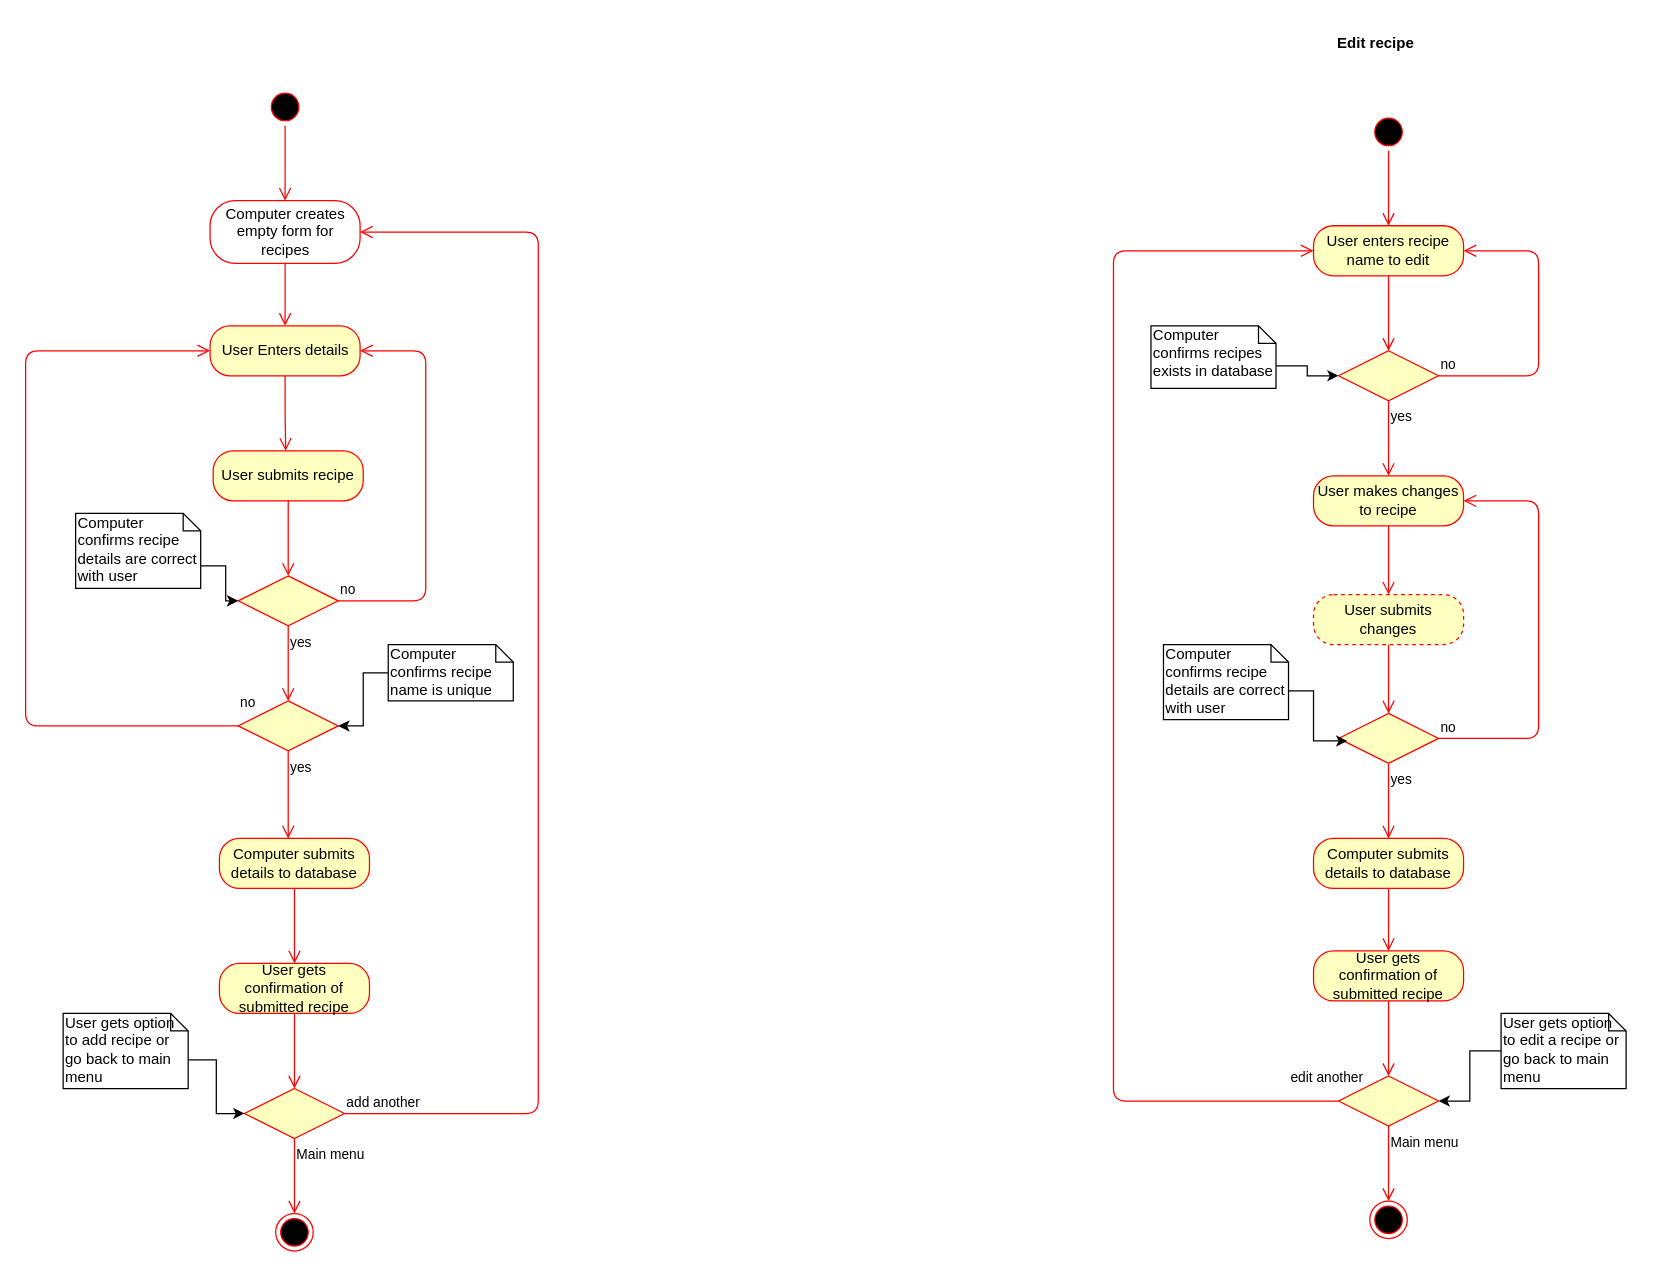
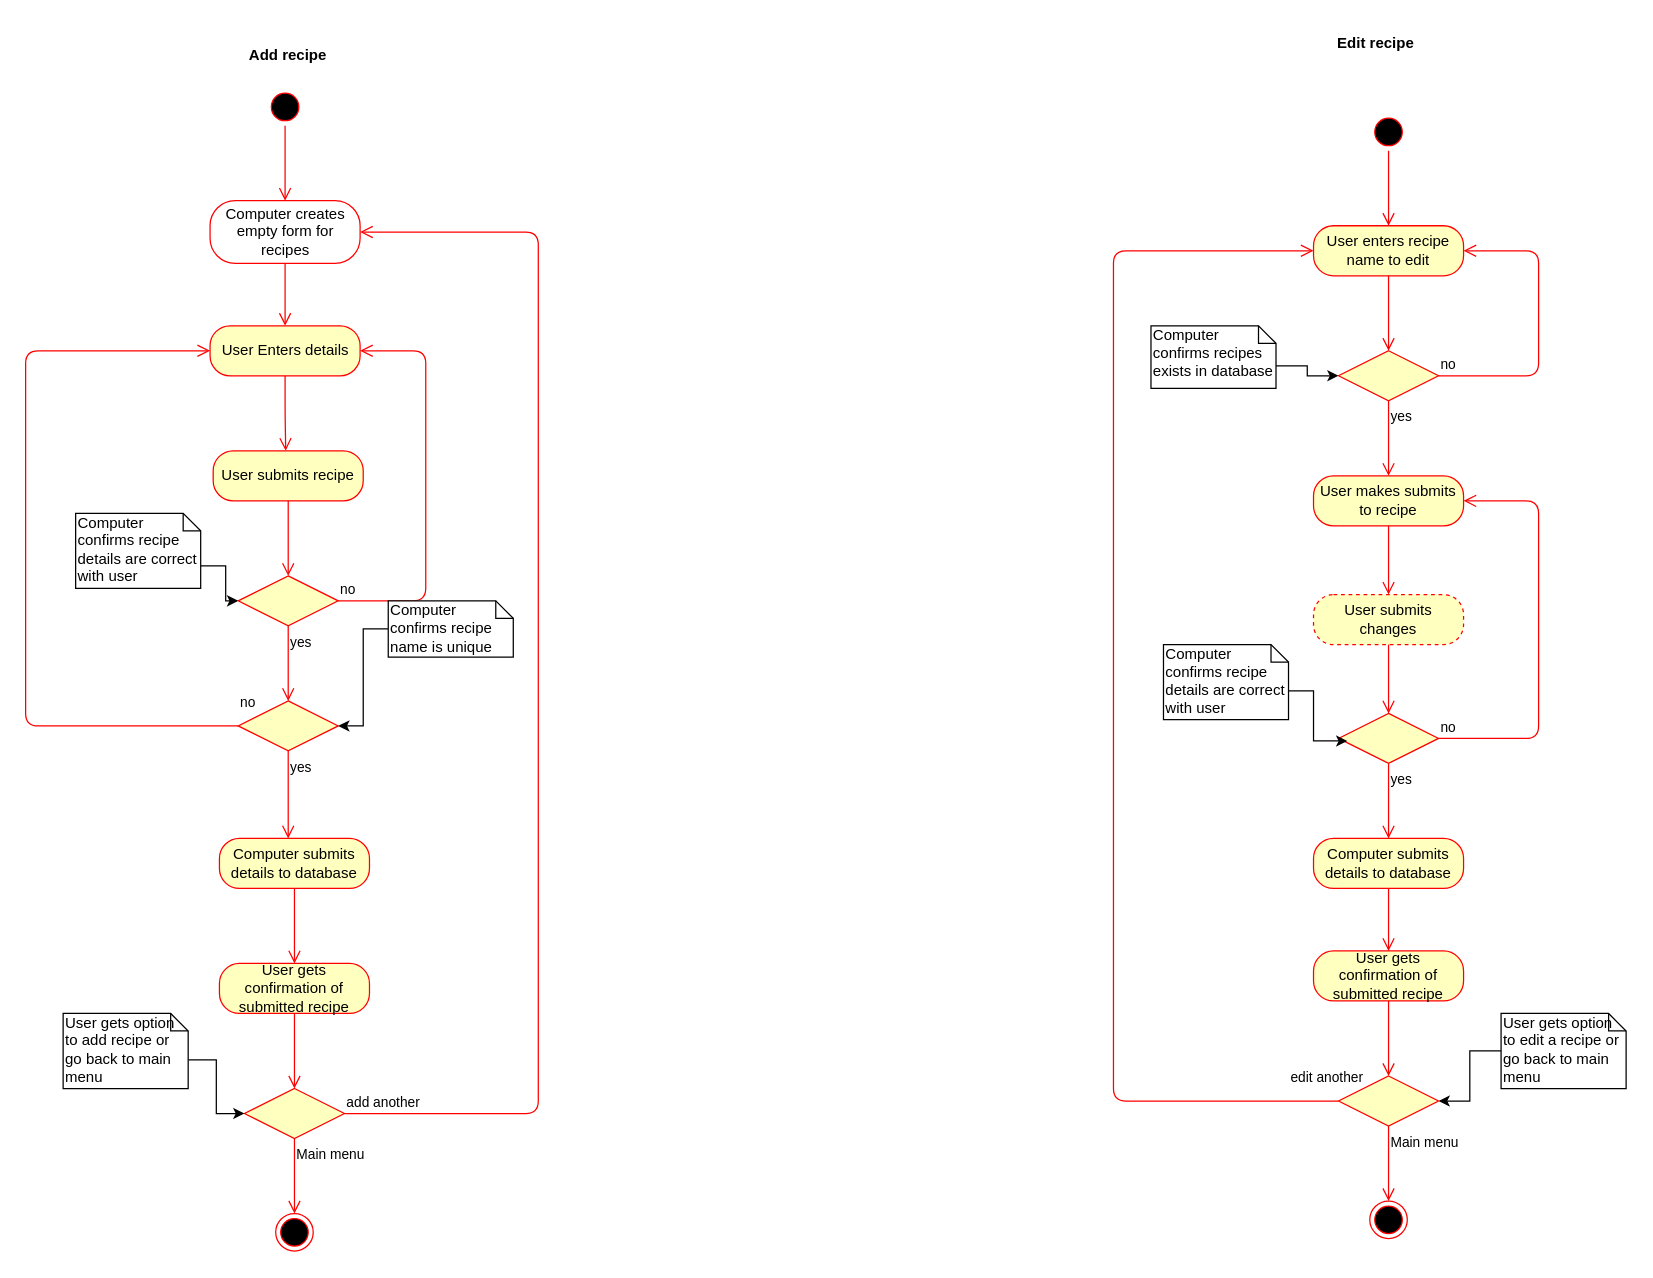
+ <mxCell id="4" value="Add recipe" style="text;align=center;fontStyle=1;verticalAlign=middle;spacingLeft=3;spacingRight=3;strokeColor=none;rotatable=0;points=[[0,0.5],[1,0.5]];portConstraint=eastwest;" vertex="1" parent="1"><mxGeometry x="190" y="30" width="80" height="26" as="geometry" /></mxCell>
- <mxCell id="41" value="User makes changes to recipe" style="rounded=1;whiteSpace=wrap;html=1;arcSize=40;fontColor=#000000;fillColor=#ffffc0;strokeColor=#ff0000;" vertex="1" parent="1"><mxGeometry x="1050" y="380" width="120" height="40" as="geometry" /></mxCell>
+ <mxCell id="41" value="User makes submits to recipe" style="rounded=1;whiteSpace=wrap;html=1;arcSize=40;fontColor=#000000;fillColor=#ffffc0;strokeColor=#ff0000;" vertex="1" parent="1"><mxGeometry x="1050" y="380" width="120" height="40" as="geometry" /></mxCell>
- <mxCell id="20" value="Computer confirms recipe name is unique" style="shape=note;whiteSpace=wrap;html=1;size=14;verticalAlign=top;align=left;spacingTop=-6;" vertex="1" parent="1"><mxGeometry x="310" y="515" width="100" height="45" as="geometry" /></mxCell>
+ <mxCell id="20" value="Computer confirms recipe name is unique" style="shape=note;whiteSpace=wrap;html=1;size=14;verticalAlign=top;align=left;spacingTop=-6;" vertex="1" parent="1"><mxGeometry x="310" y="480" width="100" height="45" as="geometry" /></mxCell>
